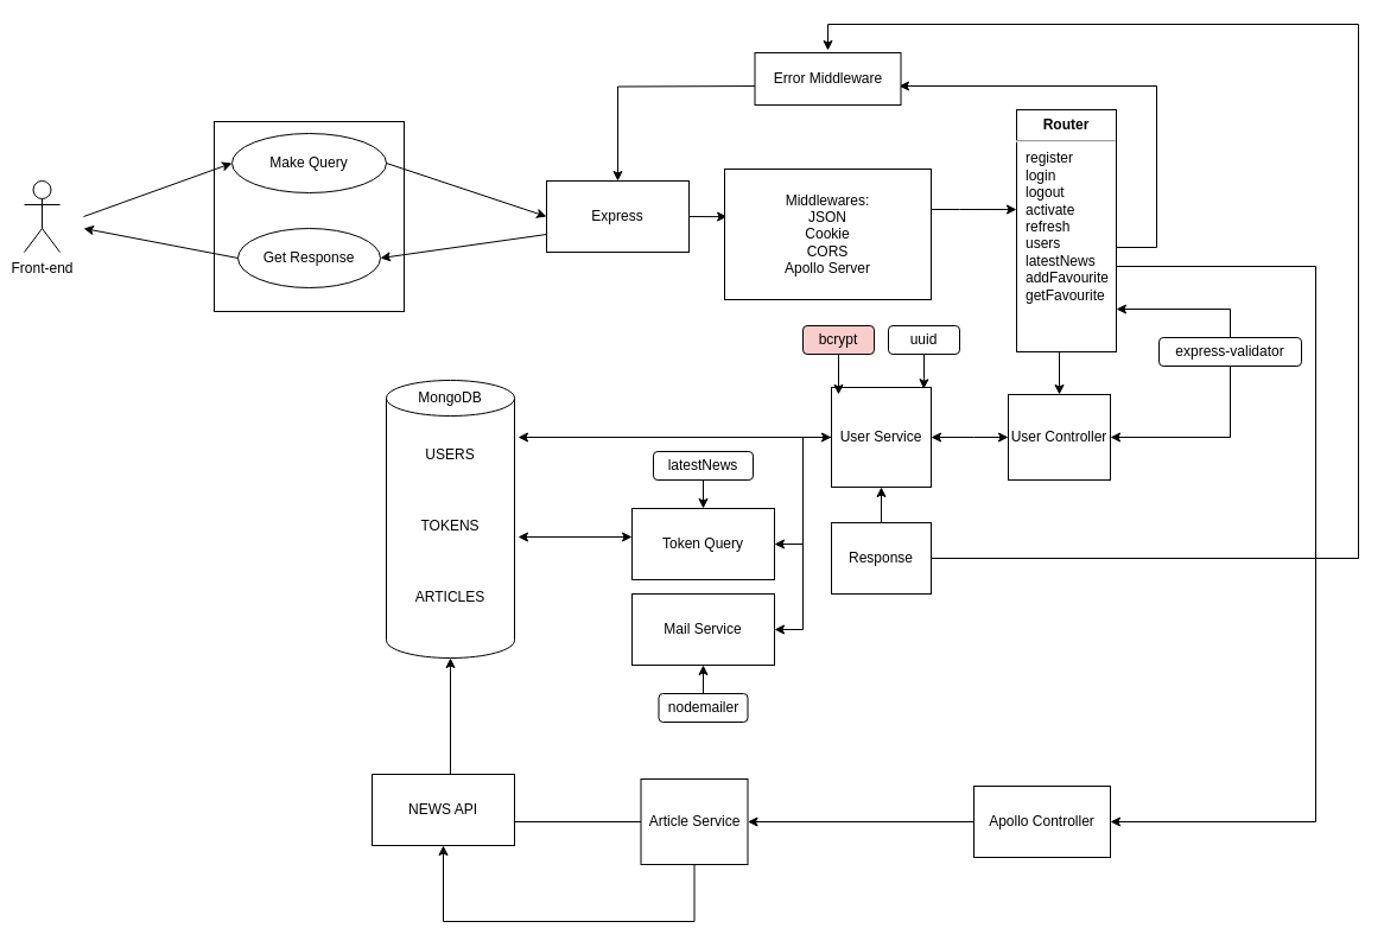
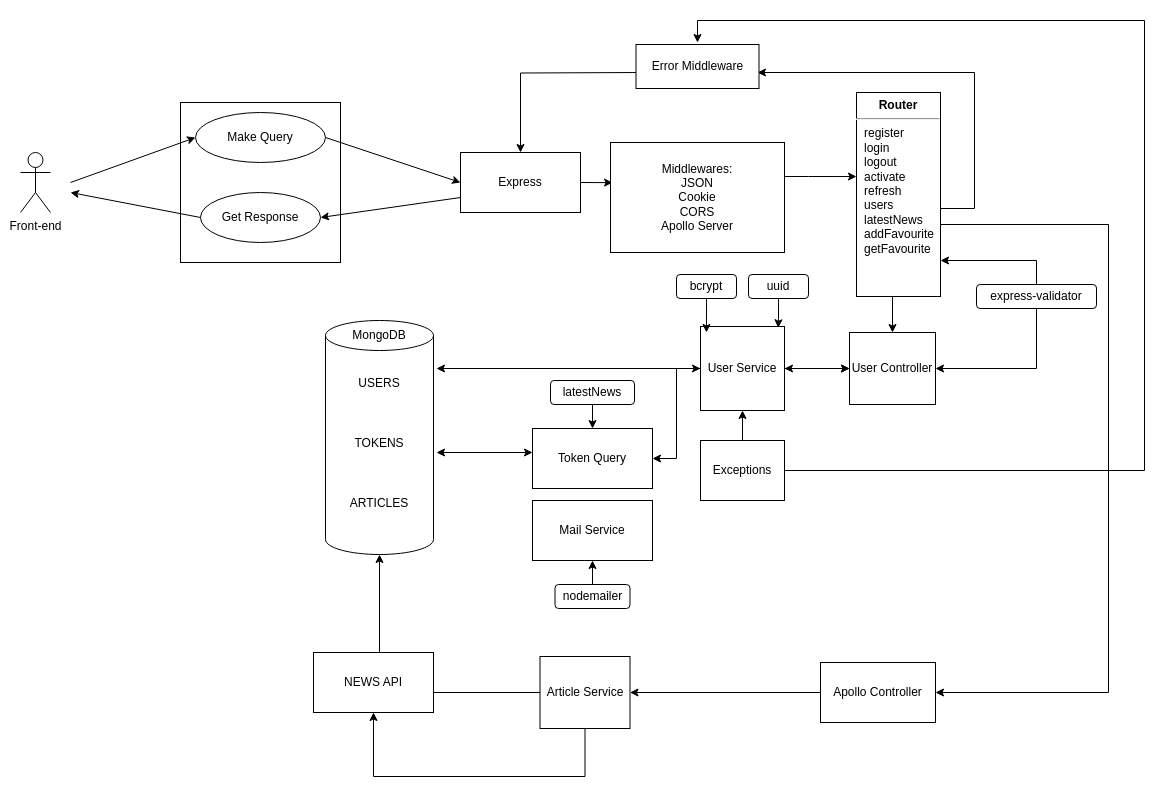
- <mxCell id="41" value="bcrypt" style="rounded=1;whiteSpace=wrap;html=1;fillColor=#f8cecc;" vertex="1" parent="1"><mxGeometry x="676" y="274" width="60" height="24" as="geometry" /></mxCell>
+ <mxCell id="41" value="bcrypt" style="rounded=1;whiteSpace=wrap;html=1;" vertex="1" parent="1"><mxGeometry x="676" y="274" width="60" height="24" as="geometry" /></mxCell>
- <mxCell id="34" value="Response" style="rounded=0;whiteSpace=wrap;html=1;" vertex="1" parent="1"><mxGeometry x="700" y="440" width="84" height="60" as="geometry" /></mxCell>
+ <mxCell id="34" value="Exceptions" style="rounded=0;whiteSpace=wrap;html=1;" vertex="1" parent="1"><mxGeometry x="700" y="440" width="84" height="60" as="geometry" /></mxCell>
- <mxCell id="20" style="edgeStyle=orthogonalEdgeStyle;rounded=0;orthogonalLoop=1;jettySize=auto;html=1;entryX=1;entryY=0.5;entryDx=0;entryDy=0;" edge="1" parent="1" source="21" target="23"><mxGeometry relative="1" as="geometry" /></mxCell>
+ <mxCell id="20" style="edgeStyle=orthogonalEdgeStyle;rounded=0;orthogonalLoop=1;jettySize=auto;html=1;" edge="1" parent="1" source="21" target="18"><mxGeometry relative="1" as="geometry" /></mxCell>
